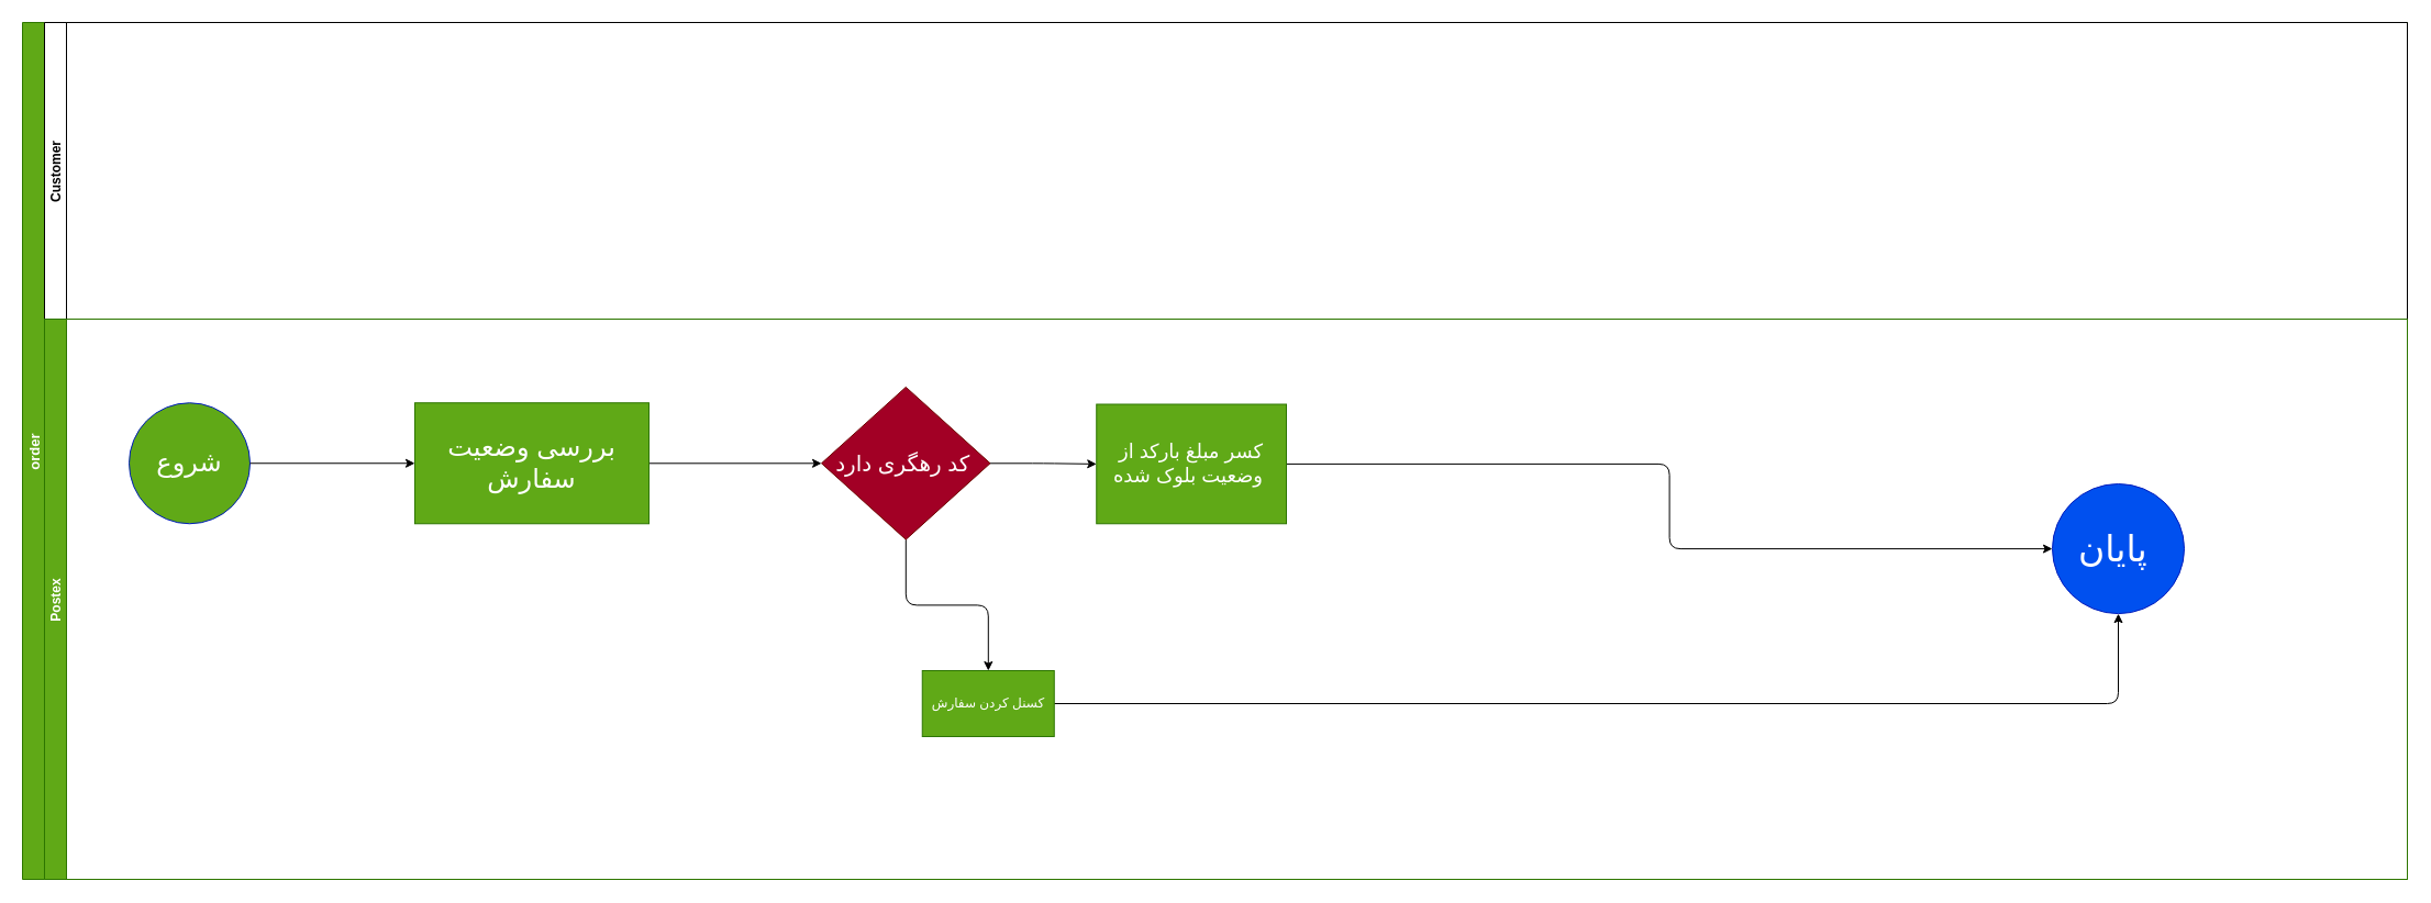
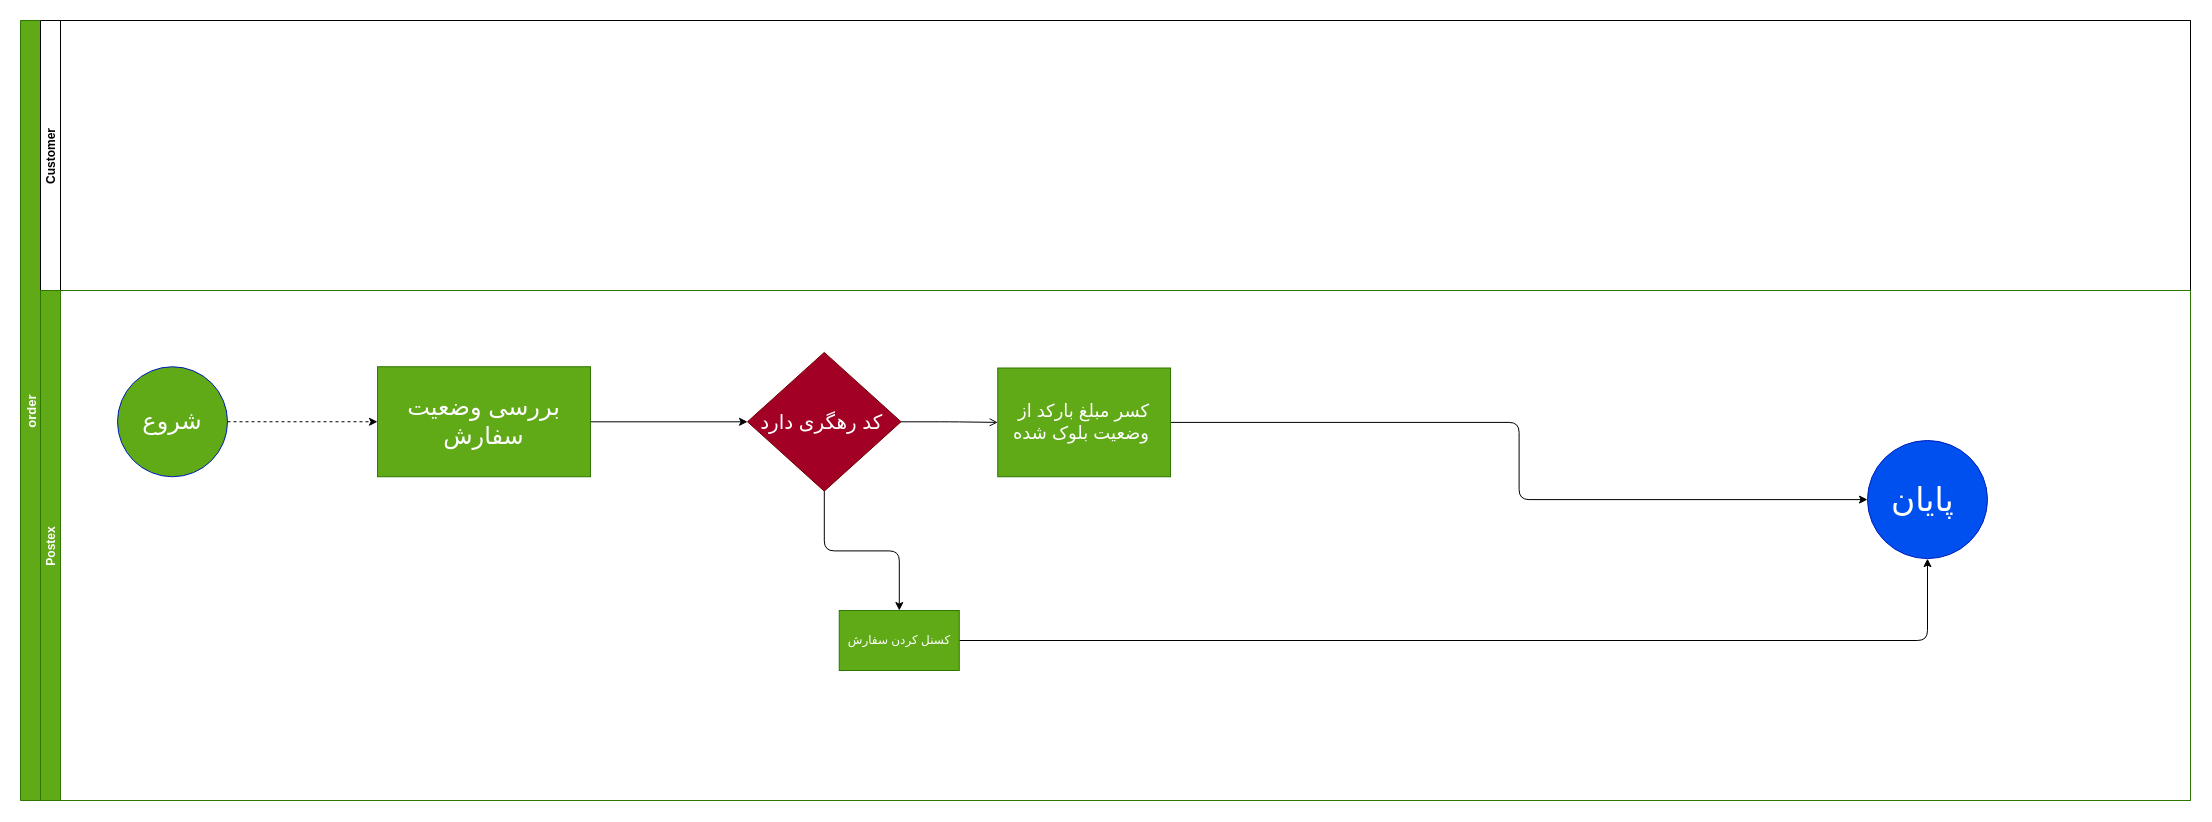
- <mxCell id="8" value="" style="edgeStyle=none;html=1;" parent="4" source="5" target="7" edge="1"><mxGeometry relative="1" as="geometry" /></mxCell>
+ <mxCell id="8" value="" style="edgeStyle=none;html=1;dashed=1;" parent="4" source="5" target="7" edge="1"><mxGeometry relative="1" as="geometry" /></mxCell>
- <mxCell id="9" value="" style="edgeStyle=orthogonalEdgeStyle;html=1;" parent="4" source="11" target="13" edge="1"><mxGeometry relative="1" as="geometry" /></mxCell>
+ <mxCell id="9" value="" style="edgeStyle=orthogonalEdgeStyle;html=1;endArrow=open;" parent="4" source="11" target="13" edge="1"><mxGeometry relative="1" as="geometry" /></mxCell>
